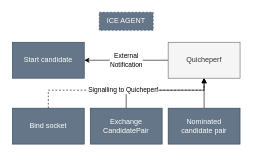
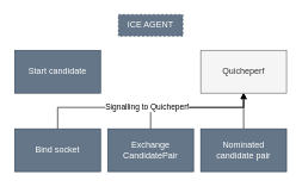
- <mxCell id="3" value="&lt;div&gt;External&lt;/div&gt;&lt;div&gt;Notification&lt;br&gt;&lt;/div&gt;" style="edgeStyle=orthogonalEdgeStyle;rounded=0;orthogonalLoop=1;jettySize=auto;html=1;startArrow=classic;startFill=1;endArrow=none;endFill=0;entryX=0;entryY=0.5;entryDx=0;entryDy=0;" edge="1" parent="1" source="4" target="11"><mxGeometry relative="1" as="geometry"><mxPoint x="250" y="130" as="targetPoint" /></mxGeometry></mxCell>
- <mxCell id="9" value="Signalling to Quicheperf" style="edgeStyle=orthogonalEdgeStyle;rounded=0;orthogonalLoop=1;jettySize=auto;html=1;dashed=1;" edge="1" parent="1" source="10" target="11"><mxGeometry relative="1" as="geometry"><Array as="points"><mxPoint x="80" y="150" /><mxPoint x="340" y="150" /></Array></mxGeometry></mxCell>
+ <mxCell id="9" value="Signalling to Quicheperf" style="edgeStyle=orthogonalEdgeStyle;rounded=0;orthogonalLoop=1;jettySize=auto;html=1;" edge="1" parent="1" source="10" target="11"><mxGeometry relative="1" as="geometry"><Array as="points"><mxPoint x="80" y="150" /><mxPoint x="340" y="150" /></Array></mxGeometry></mxCell>
